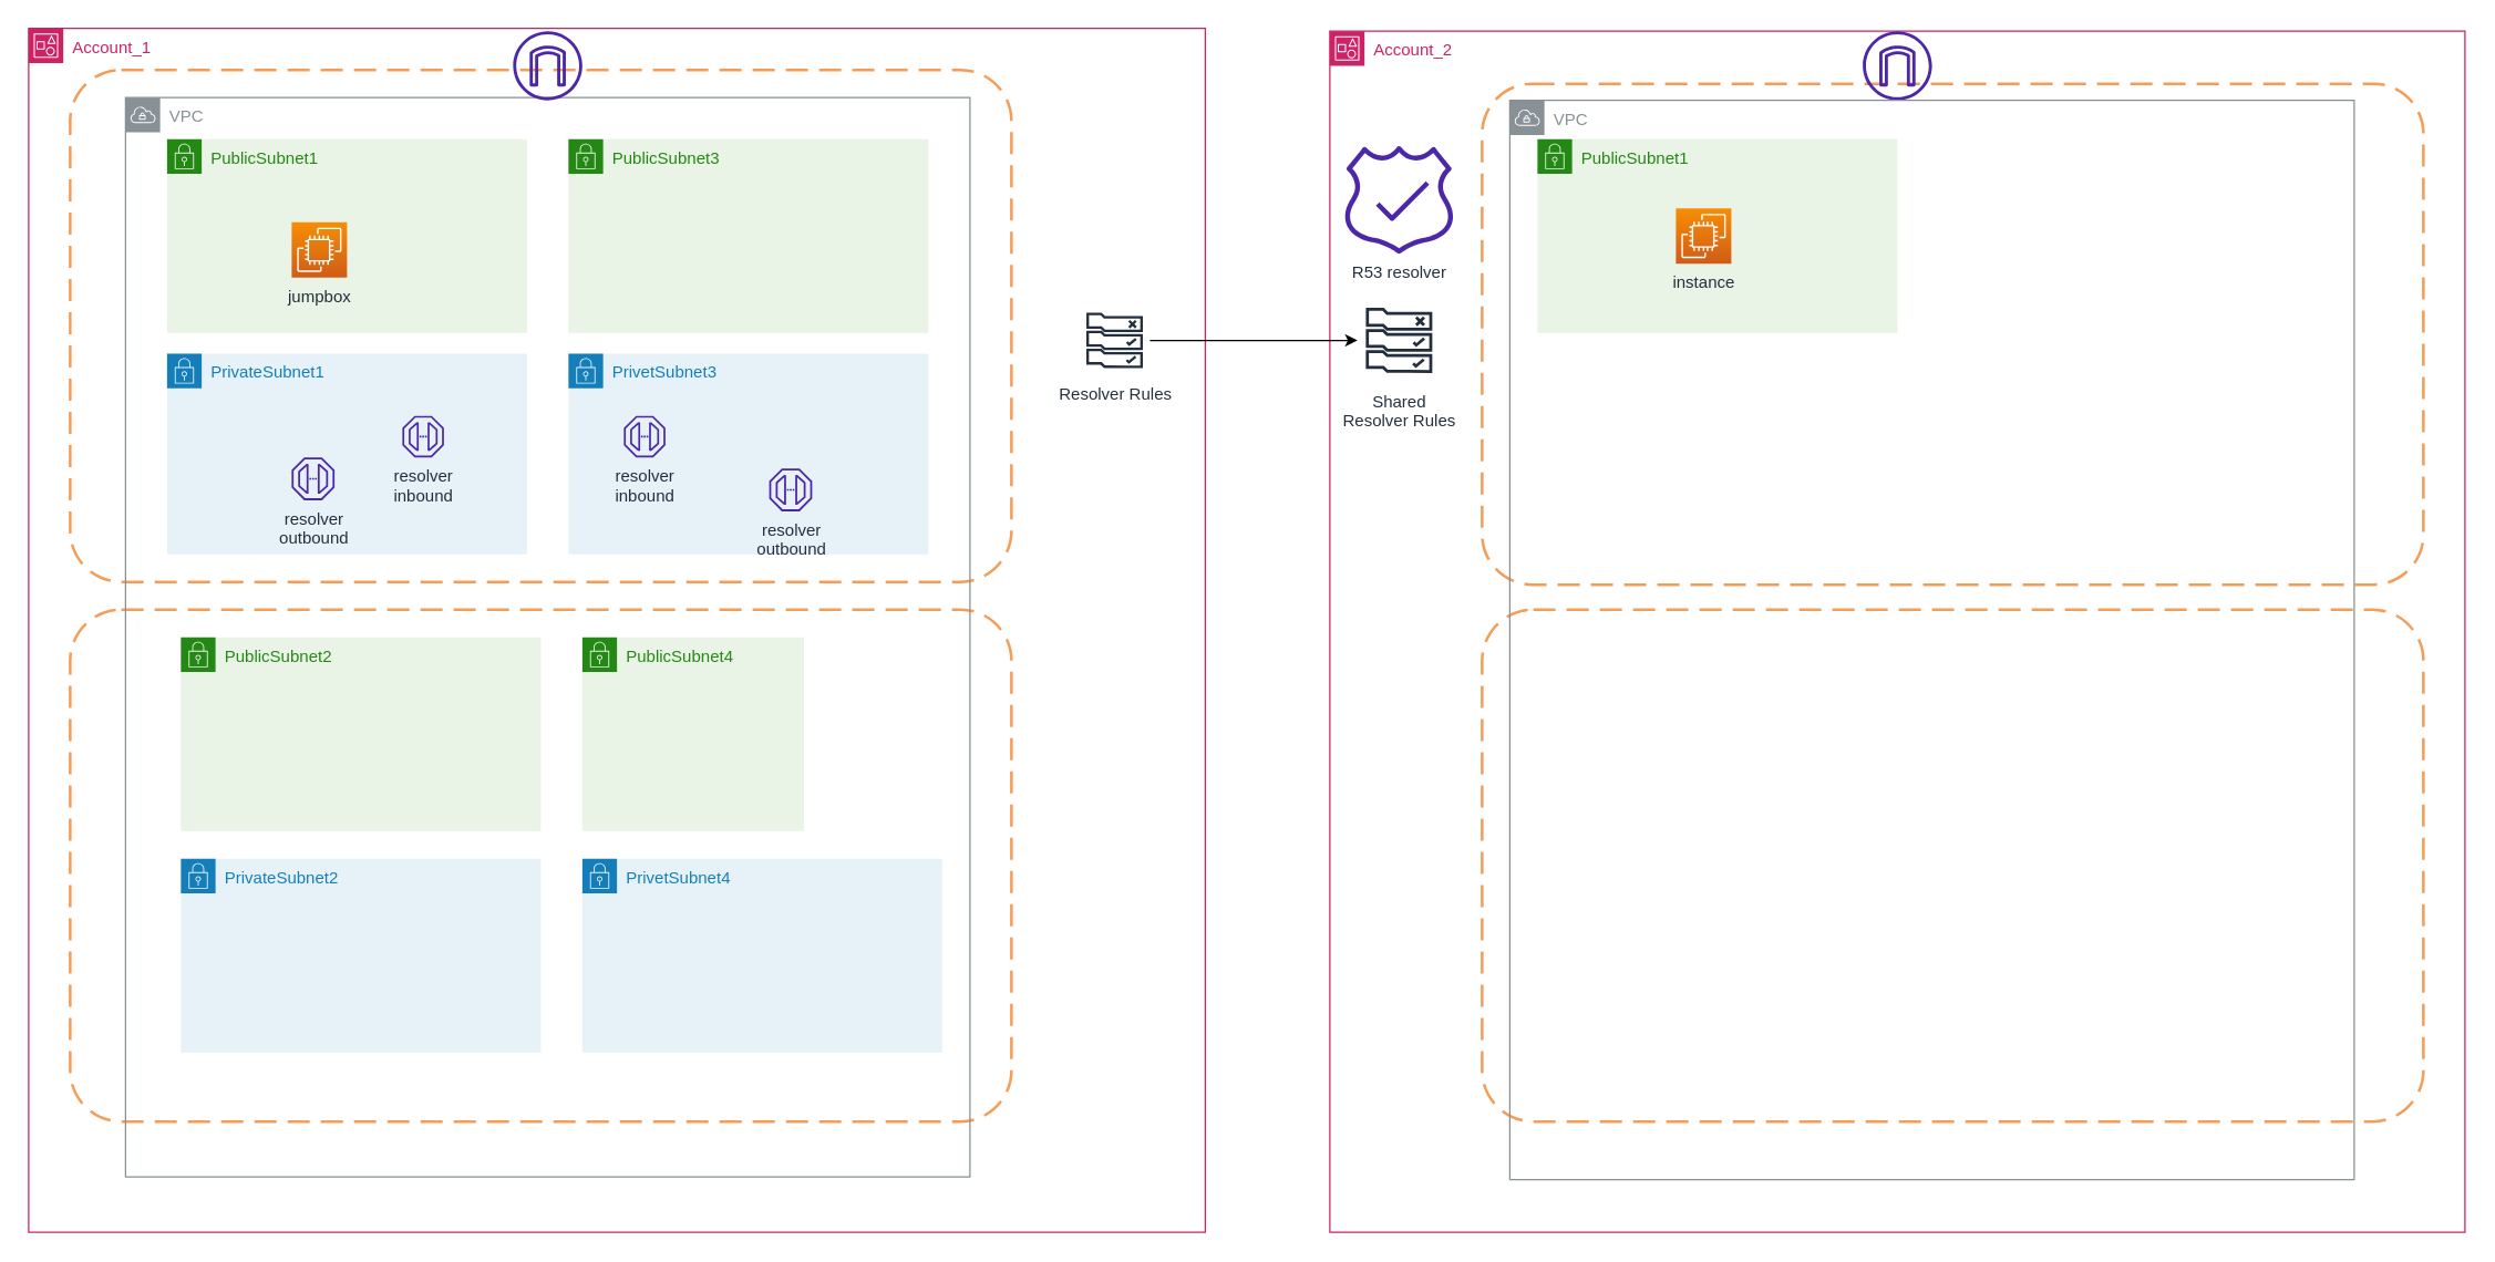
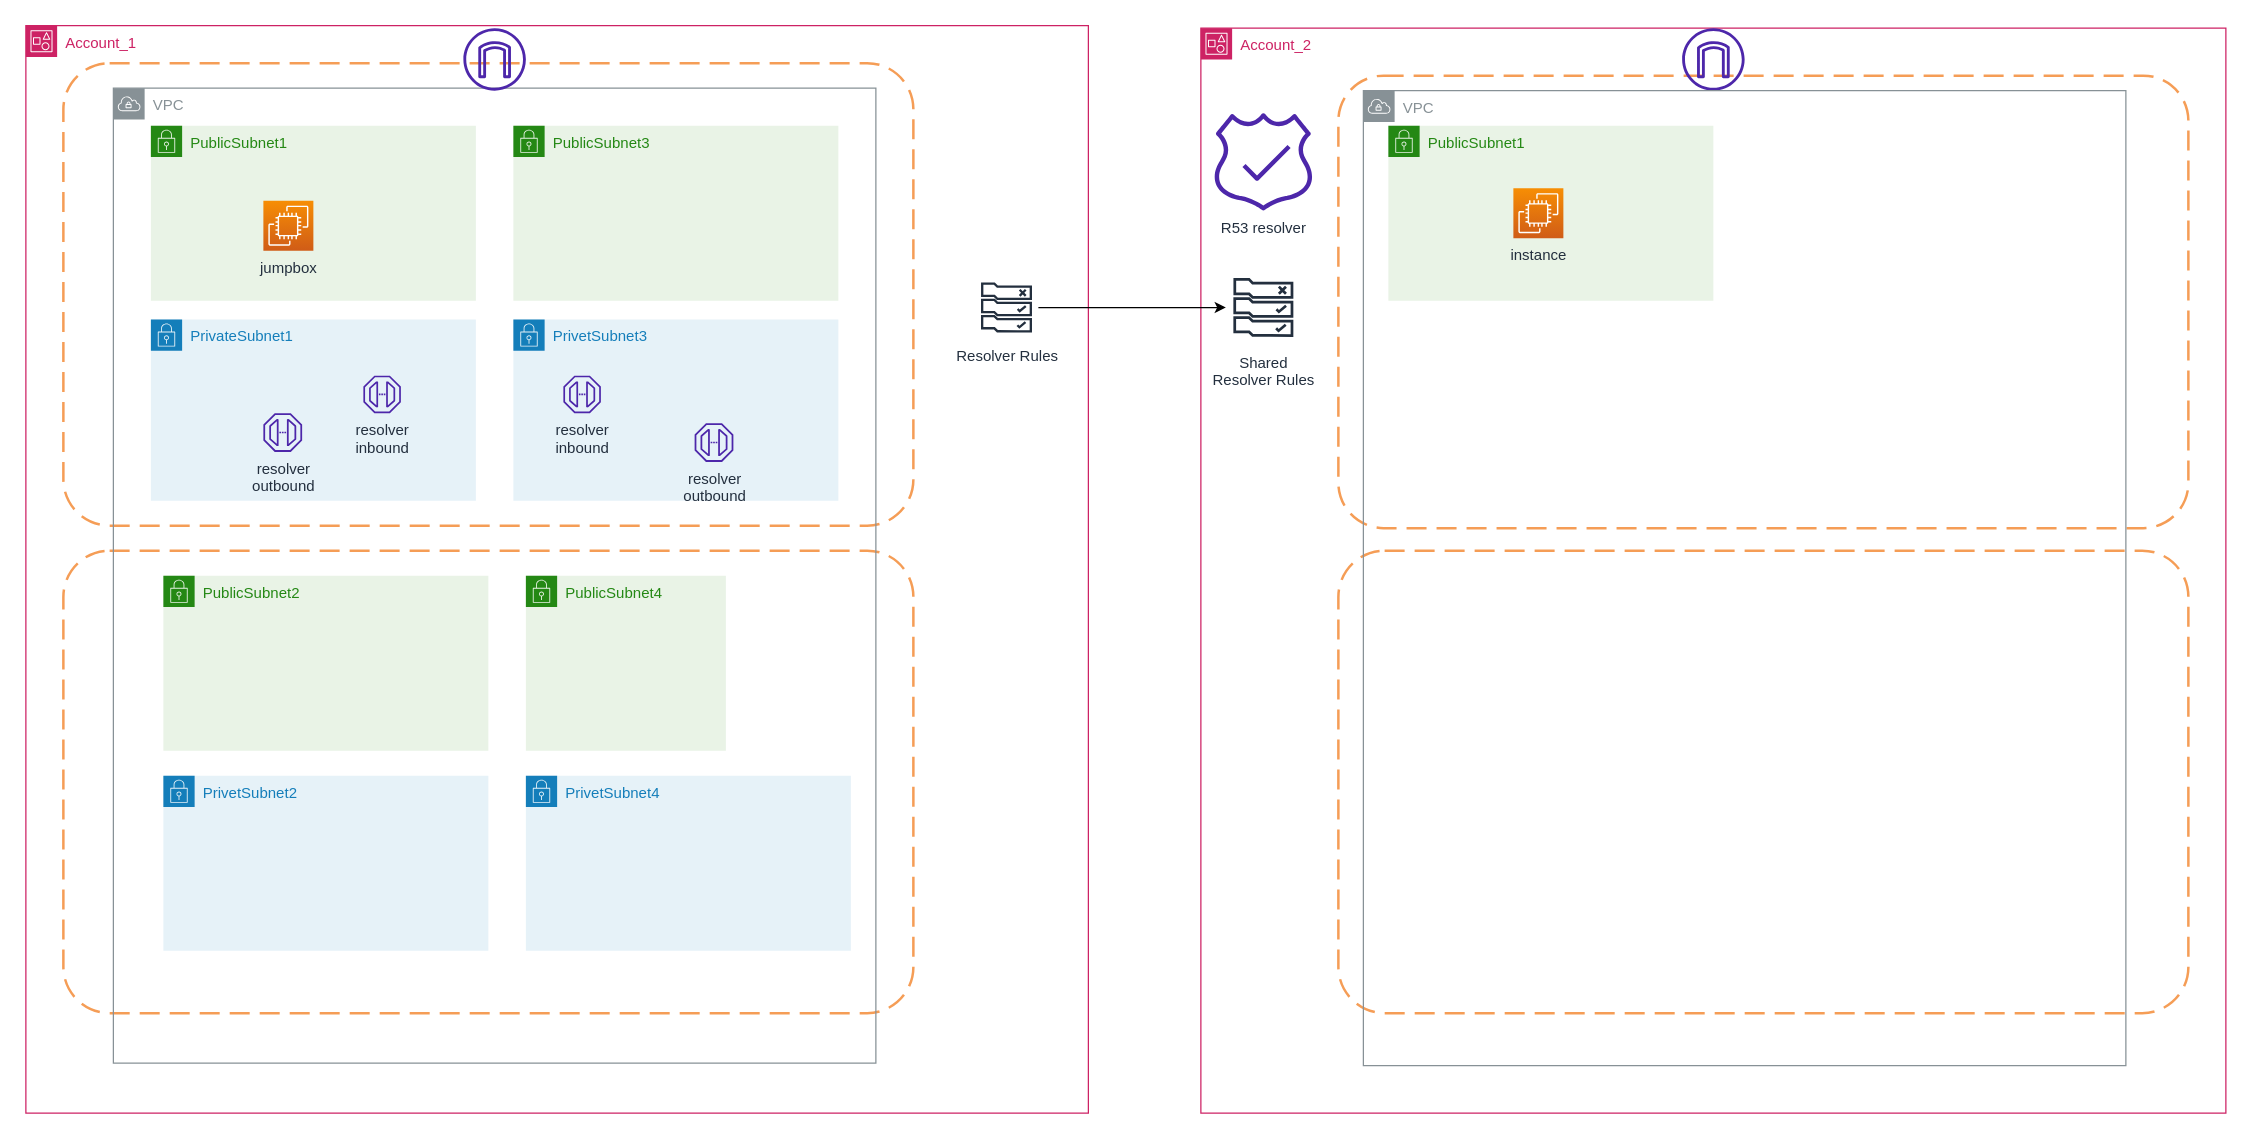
- <mxCell id="29" value="R53 resolver&lt;br&gt;" style="sketch=0;outlineConnect=0;fontColor=#232F3E;gradientColor=none;fillColor=#4D27AA;strokeColor=none;dashed=0;verticalLabelPosition=bottom;verticalAlign=top;align=center;html=1;fontSize=12;fontStyle=0;aspect=fixed;pointerEvents=1;shape=mxgraph.aws4.route_53_readiness_checks;" vertex="1" parent="21"><mxGeometry x="11" y="83" width="78" height="78" as="geometry" /></mxCell>
+ <mxCell id="29" value="R53 resolver&lt;br&gt;" style="sketch=0;outlineConnect=0;fontColor=#232F3E;gradientColor=none;fillColor=#4D27AA;strokeColor=none;dashed=0;verticalLabelPosition=bottom;verticalAlign=top;align=center;html=1;fontSize=12;fontStyle=0;aspect=fixed;pointerEvents=1;shape=mxgraph.aws4.route_53_readiness_checks;" vertex="1" parent="21"><mxGeometry x="11" y="68" width="78" height="78" as="geometry" /></mxCell>
- <mxCell id="18" value="PrivateSubnet2" style="points=[[0,0],[0.25,0],[0.5,0],[0.75,0],[1,0],[1,0.25],[1,0.5],[1,0.75],[1,1],[0.75,1],[0.5,1],[0.25,1],[0,1],[0,0.75],[0,0.5],[0,0.25]];outlineConnect=0;gradientColor=none;html=1;whiteSpace=wrap;fontSize=12;fontStyle=0;container=1;pointerEvents=0;collapsible=0;recursiveResize=0;shape=mxgraph.aws4.group;grIcon=mxgraph.aws4.group_security_group;grStroke=0;strokeColor=#147EBA;fillColor=#E6F2F8;verticalAlign=top;align=left;spacingLeft=30;fontColor=#147EBA;dashed=0;" parent="2" vertex="1"><mxGeometry x="110" y="600" width="260" height="140" as="geometry" /></mxCell>
+ <mxCell id="18" value="PrivetSubnet2" style="points=[[0,0],[0.25,0],[0.5,0],[0.75,0],[1,0],[1,0.25],[1,0.5],[1,0.75],[1,1],[0.75,1],[0.5,1],[0.25,1],[0,1],[0,0.75],[0,0.5],[0,0.25]];outlineConnect=0;gradientColor=none;html=1;whiteSpace=wrap;fontSize=12;fontStyle=0;container=1;pointerEvents=0;collapsible=0;recursiveResize=0;shape=mxgraph.aws4.group;grIcon=mxgraph.aws4.group_security_group;grStroke=0;strokeColor=#147EBA;fillColor=#E6F2F8;verticalAlign=top;align=left;spacingLeft=30;fontColor=#147EBA;dashed=0;" parent="2" vertex="1"><mxGeometry x="110" y="600" width="260" height="140" as="geometry" /></mxCell>
